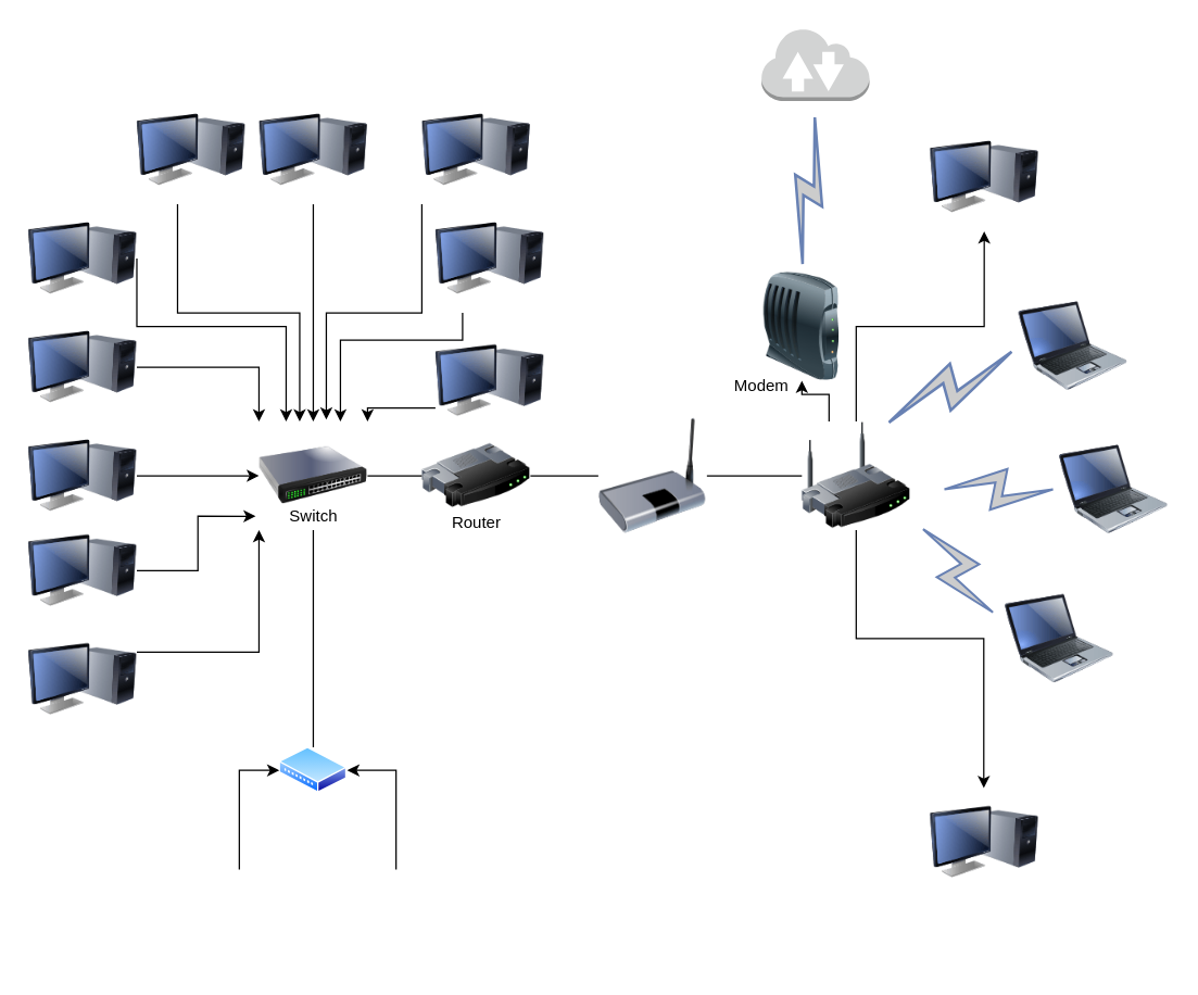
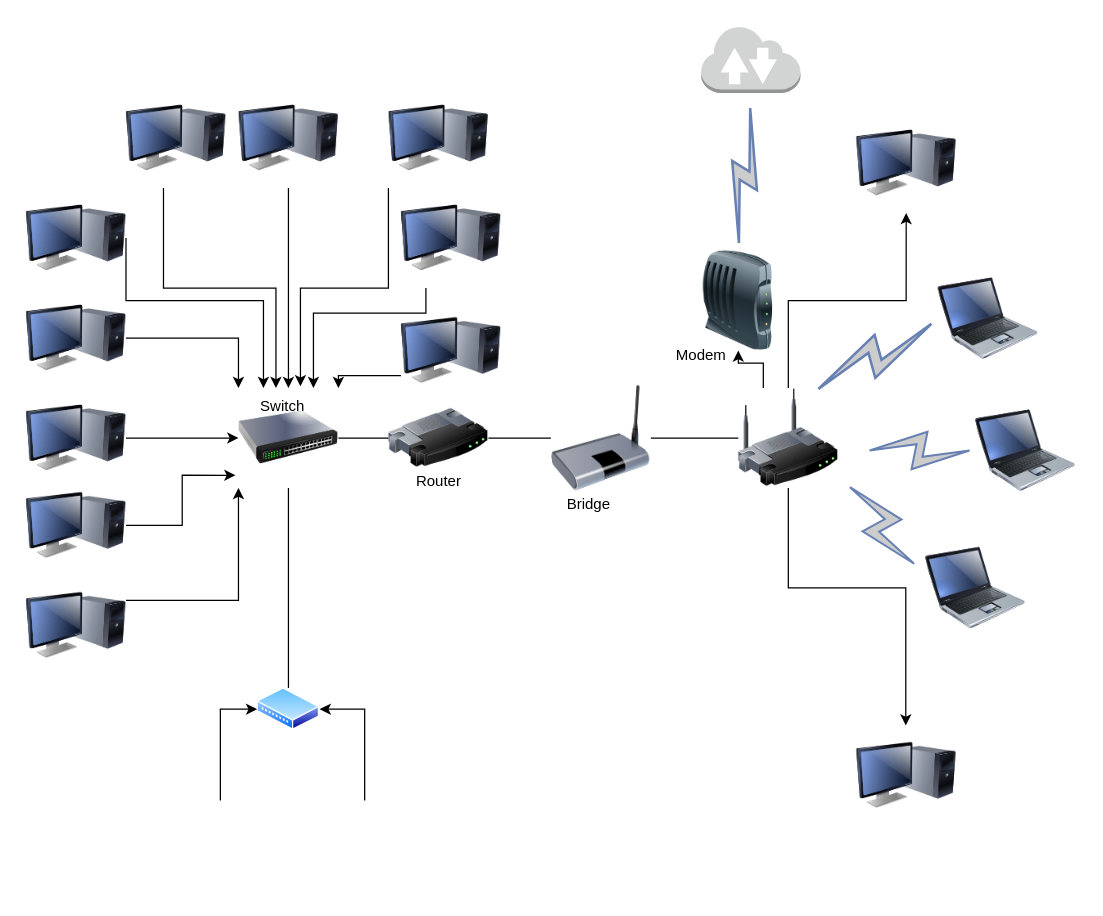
- <mxCell id="18" value="Switch" style="text;html=1;resizable=0;autosize=1;align=center;verticalAlign=middle;points=[];fillColor=none;strokeColor=none;rounded=0;" vertex="1" parent="1"><mxGeometry x="205" y="370" width="50" height="20" as="geometry" /></mxCell>
+ <mxCell id="18" value="Switch" style="text;html=1;resizable=0;autosize=1;align=center;verticalAlign=middle;points=[];fillColor=none;strokeColor=none;rounded=0;" vertex="1" parent="1"><mxGeometry x="200" y="315" width="50" height="20" as="geometry" /></mxCell>
+ <mxCell id="52" value="Bridge" style="text;html=1;resizable=0;autosize=1;align=center;verticalAlign=middle;points=[];fillColor=none;strokeColor=none;rounded=0;" vertex="1" parent="1"><mxGeometry x="445" y="392.5" width="50" height="20" as="geometry" /></mxCell>
